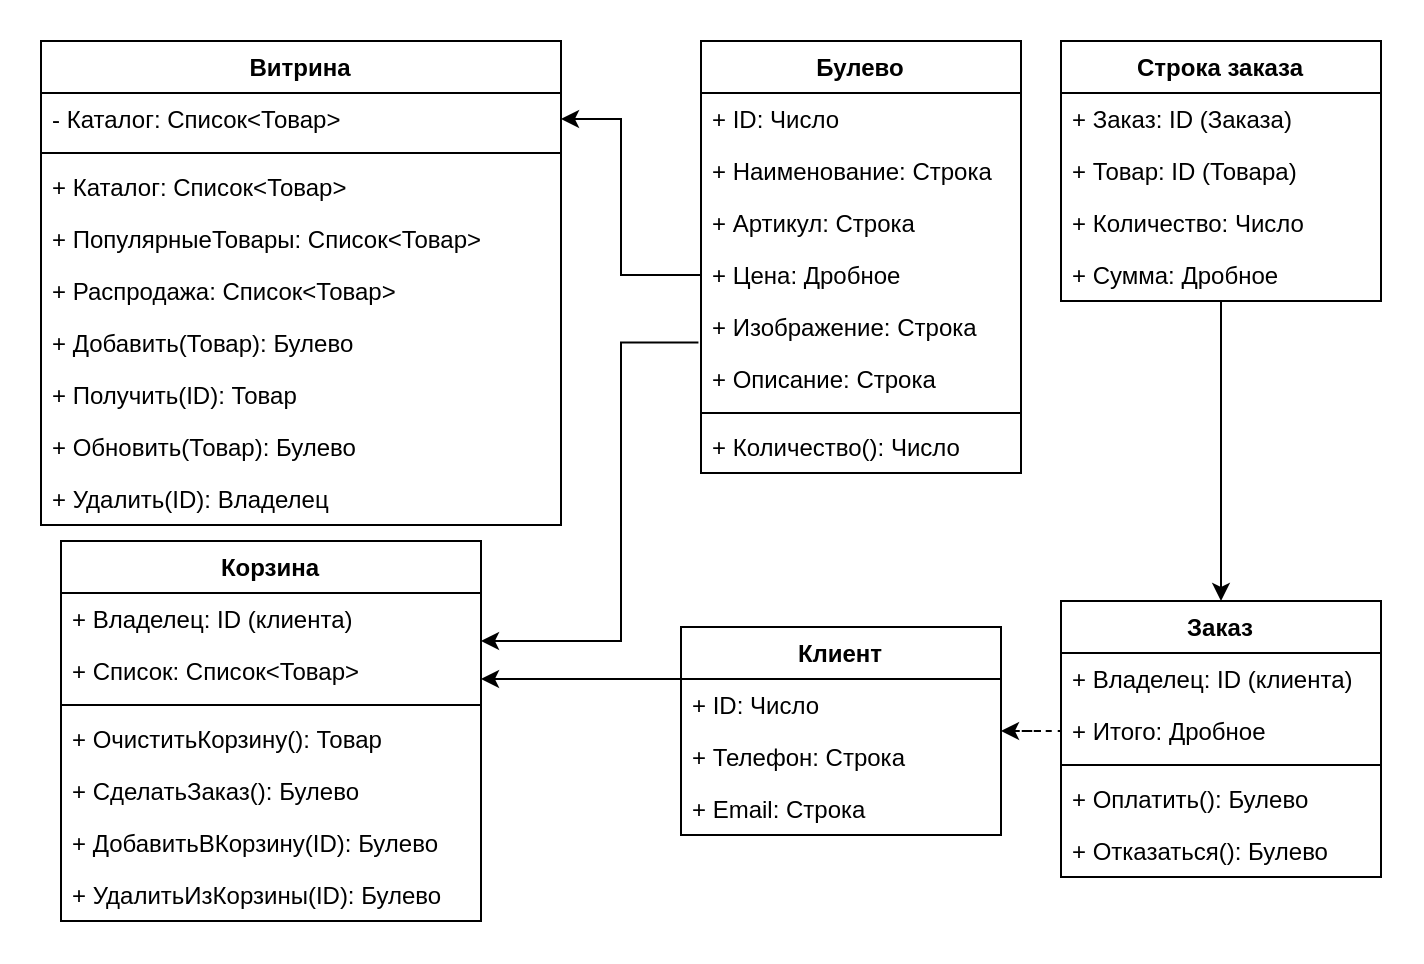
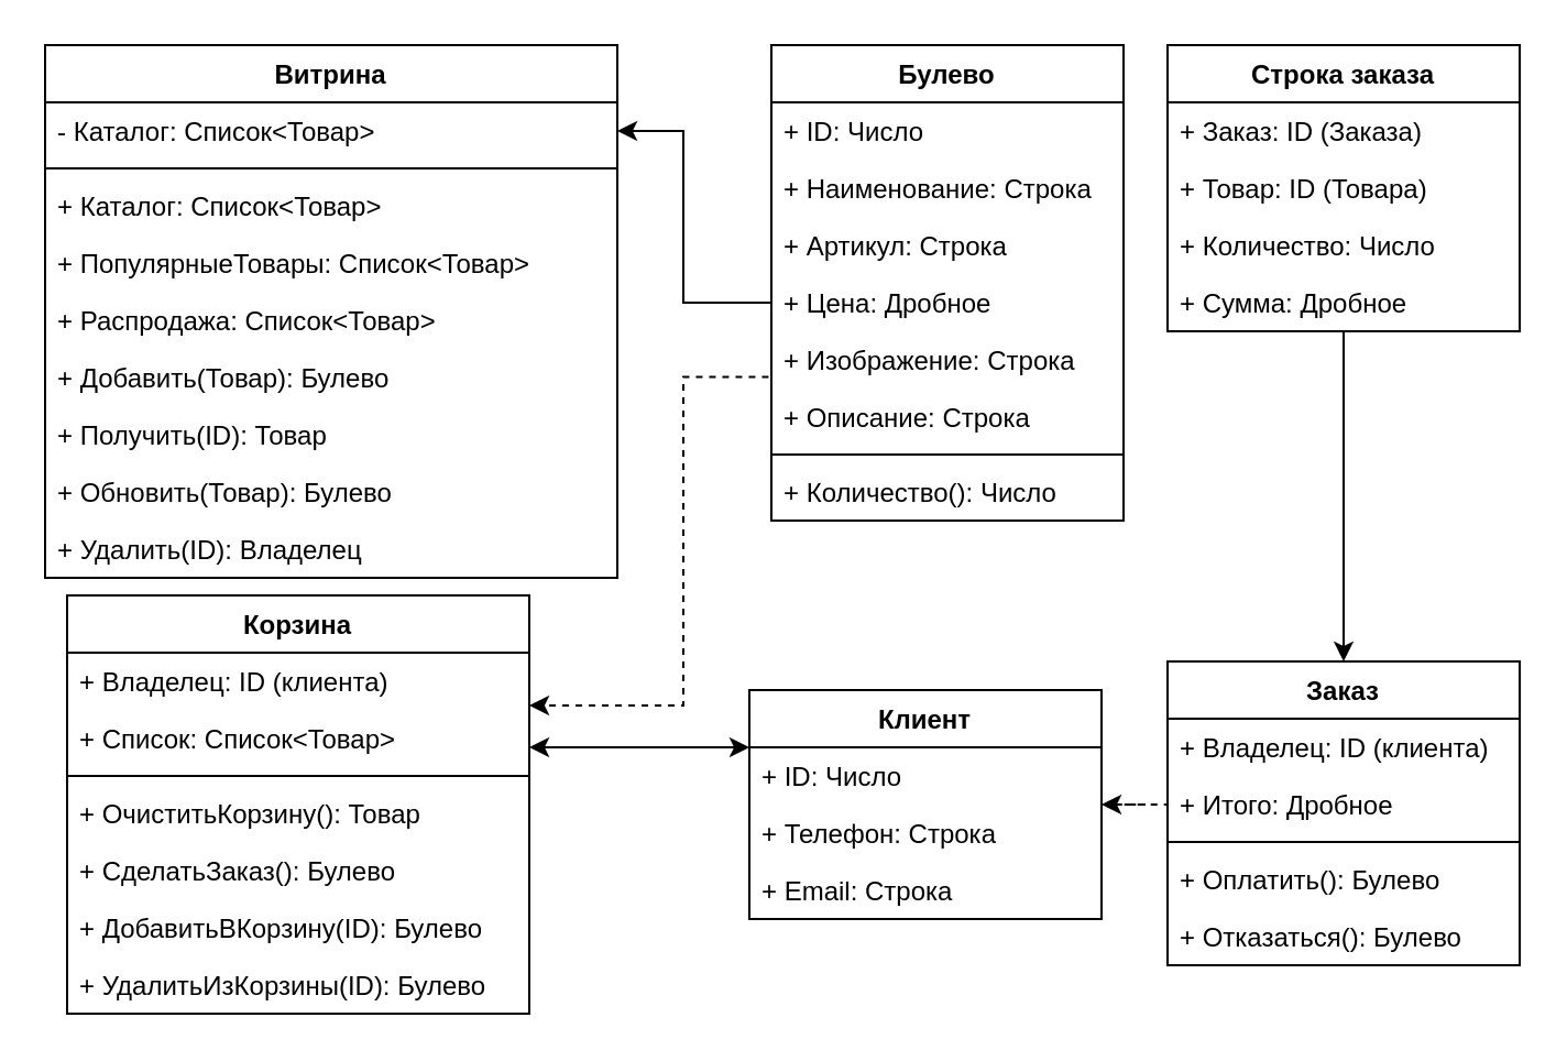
- <mxCell id="14" style="edgeStyle=orthogonalEdgeStyle;rounded=0;orthogonalLoop=1;jettySize=auto;html=1;exitX=-0.008;exitY=0.797;exitDx=0;exitDy=0;exitPerimeter=0;" edge="1" parent="1" source="29" target="16"><mxGeometry relative="1" as="geometry"><mxPoint x="310" y="430" as="targetPoint" /><Array as="points"><mxPoint x="310" y="171" /><mxPoint x="310" y="320" /></Array></mxGeometry></mxCell>
+ <mxCell id="14" style="edgeStyle=orthogonalEdgeStyle;rounded=0;orthogonalLoop=1;jettySize=auto;html=1;exitX=-0.008;exitY=0.797;exitDx=0;exitDy=0;exitPerimeter=0;dashed=1;" edge="1" parent="1" source="29" target="16"><mxGeometry relative="1" as="geometry"><mxPoint x="310" y="430" as="targetPoint" /><Array as="points"><mxPoint x="310" y="171" /><mxPoint x="310" y="320" /></Array></mxGeometry></mxCell>
- <mxCell id="13" style="edgeStyle=orthogonalEdgeStyle;rounded=0;orthogonalLoop=1;jettySize=auto;html=1;entryX=0;entryY=0.25;entryDx=0;entryDy=0;startArrow=classic;startFill=1;endArrow=none;" edge="1" parent="1" source="16" target="39"><mxGeometry relative="1" as="geometry"><Array as="points"><mxPoint x="280" y="339" /><mxPoint x="280" y="339" /></Array></mxGeometry></mxCell>
+ <mxCell id="13" style="edgeStyle=orthogonalEdgeStyle;rounded=0;orthogonalLoop=1;jettySize=auto;html=1;entryX=0;entryY=0.25;entryDx=0;entryDy=0;startArrow=classic;startFill=1;" edge="1" parent="1" source="16" target="39"><mxGeometry relative="1" as="geometry"><Array as="points"><mxPoint x="280" y="339" /><mxPoint x="280" y="339" /></Array></mxGeometry></mxCell>
